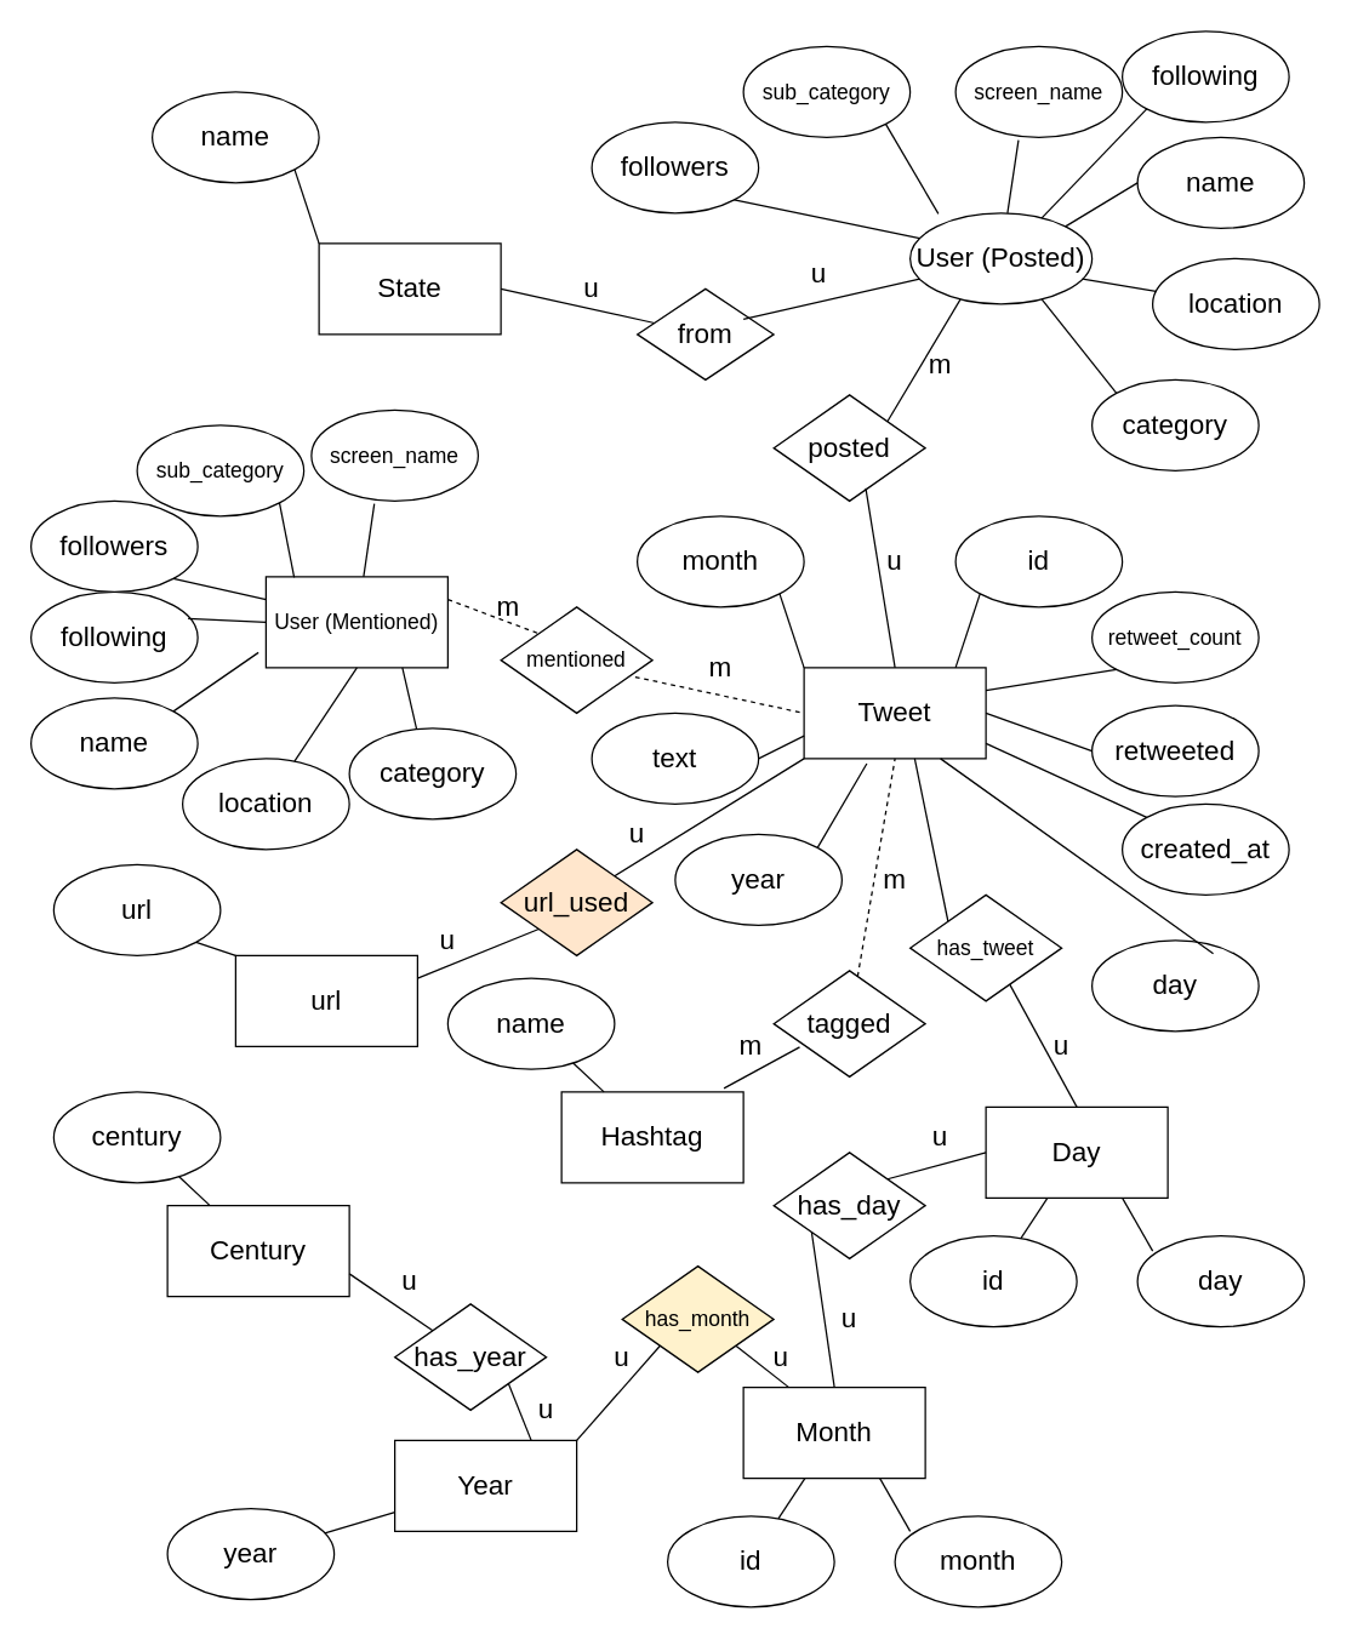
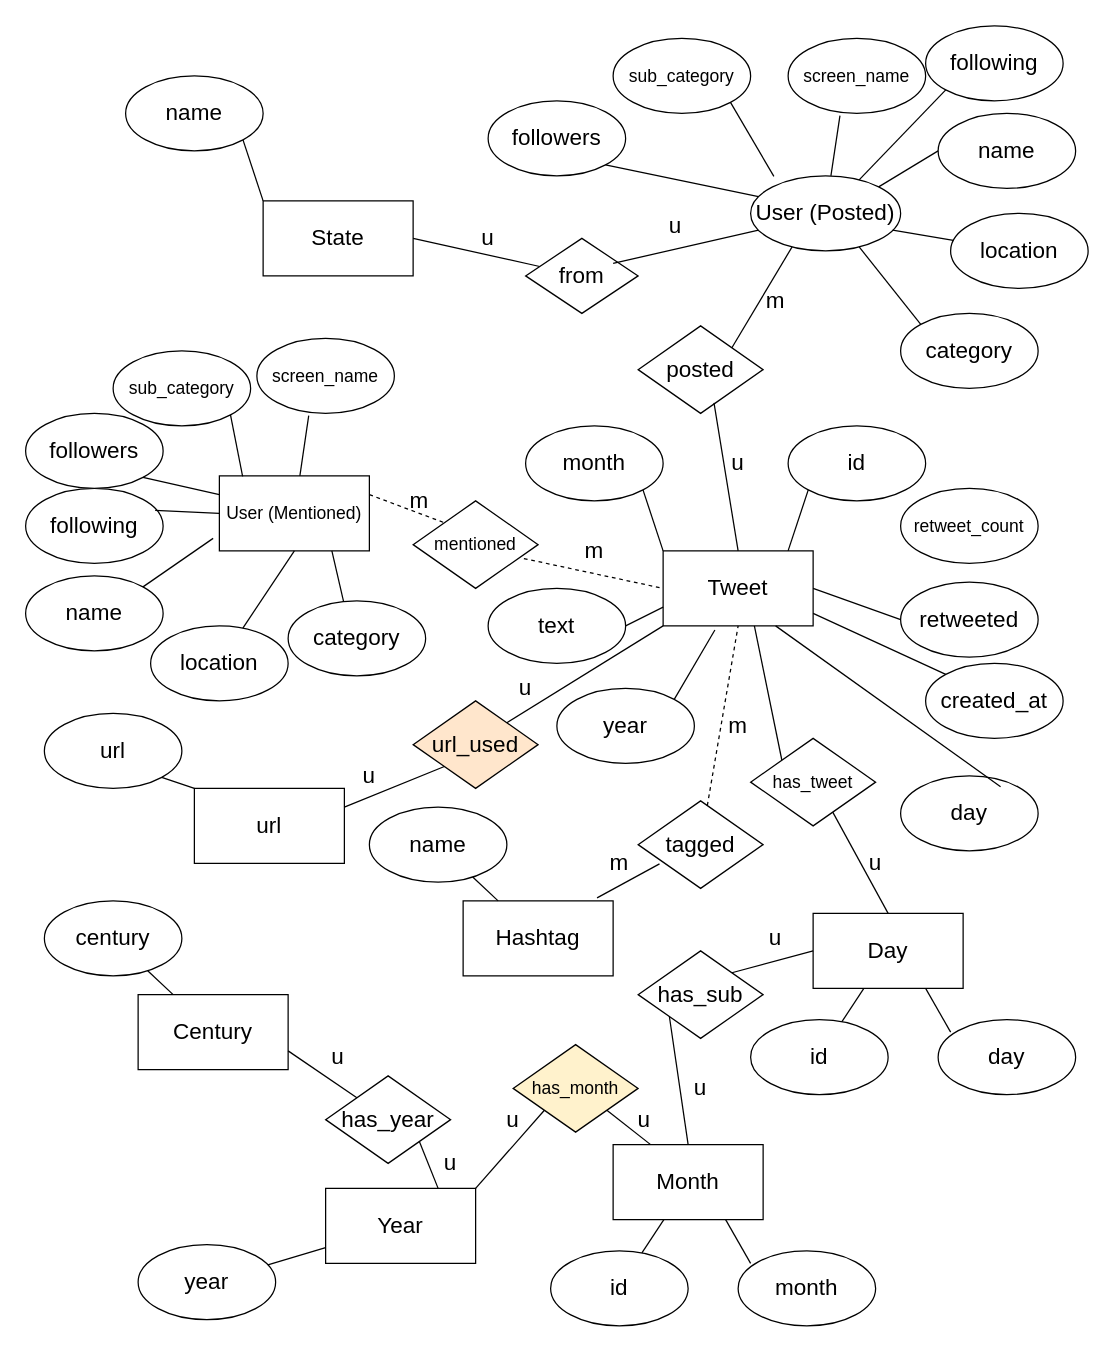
- <mxCell id="42" value="" style="endArrow=none;html=1;entryX=1;entryY=0.25;entryDx=0;entryDy=0;exitX=0;exitY=1;exitDx=0;exitDy=0;" edge="1" parent="1" source="41" target="38"><mxGeometry width="50" height="50" relative="1" as="geometry"><mxPoint x="263.636" y="321.351" as="sourcePoint" /><mxPoint x="690" y="340" as="targetPoint" /></mxGeometry></mxCell>
- <mxCell id="95" value="&lt;font style=&quot;font-size: 18px&quot;&gt;has_day&lt;/font&gt;" style="rhombus;whiteSpace=wrap;html=1;" vertex="1" parent="1"><mxGeometry x="510" y="760" width="100" height="70" as="geometry" /></mxCell>
+ <mxCell id="95" value="&lt;font style=&quot;font-size: 18px&quot;&gt;has_sub&lt;/font&gt;" style="rhombus;whiteSpace=wrap;html=1;" vertex="1" parent="1"><mxGeometry x="510" y="760" width="100" height="70" as="geometry" /></mxCell>
